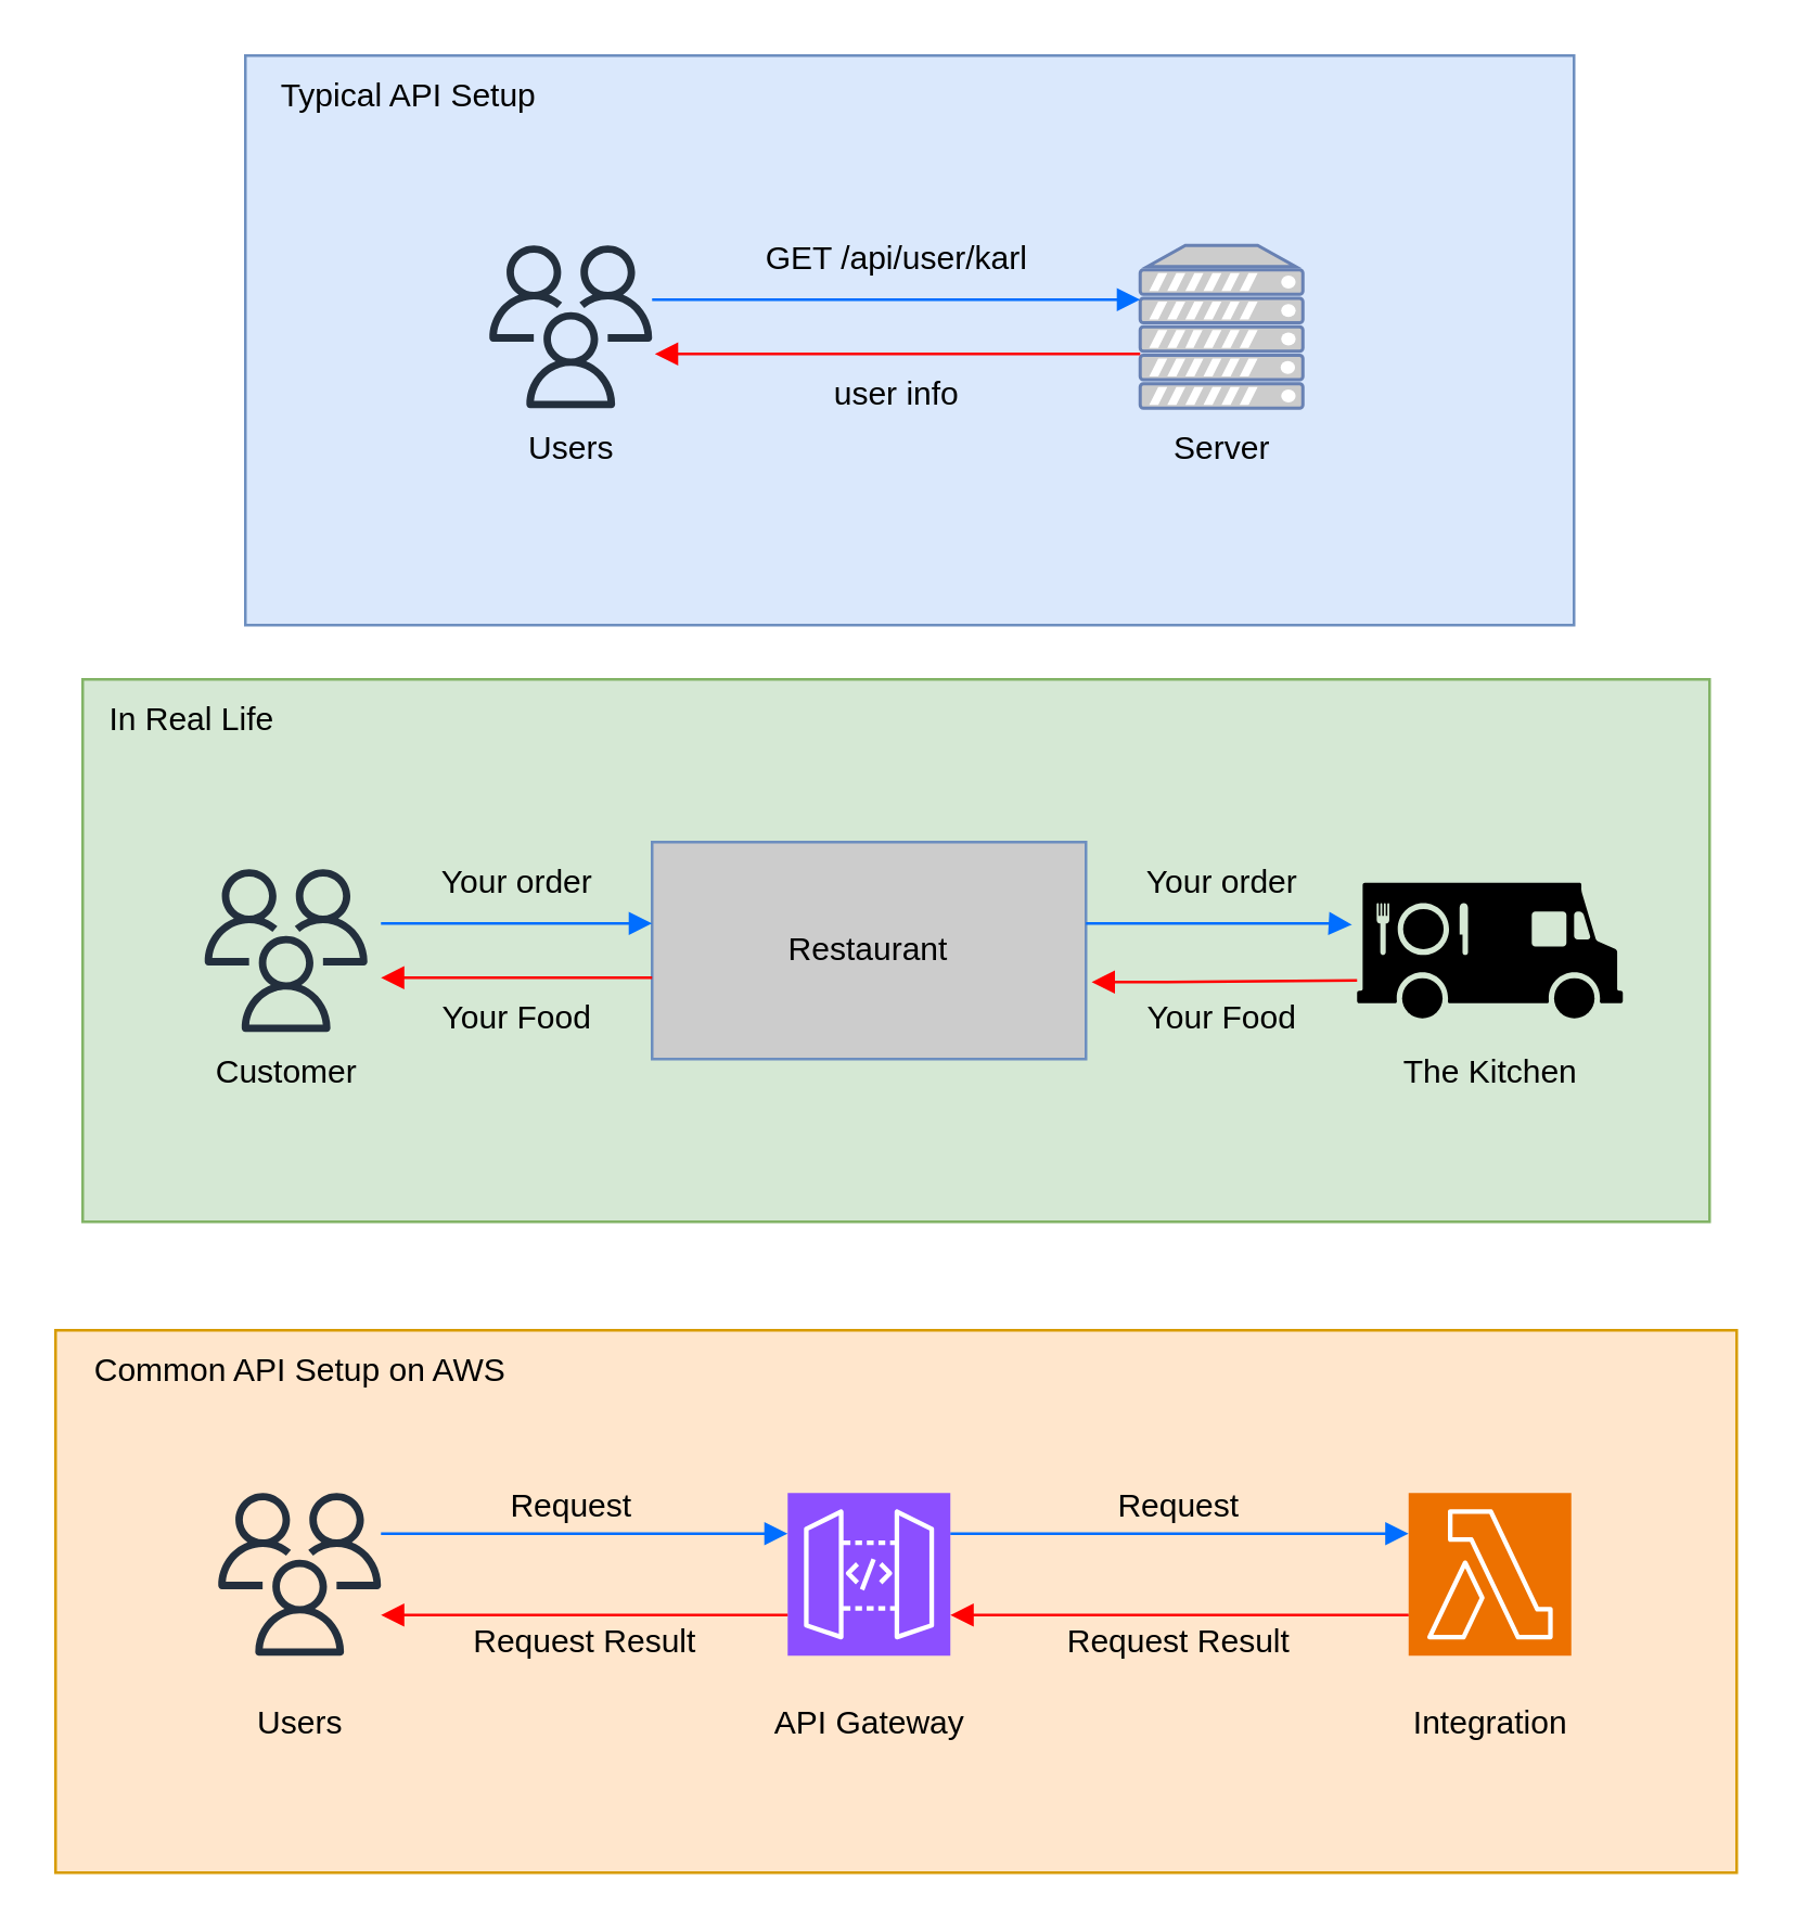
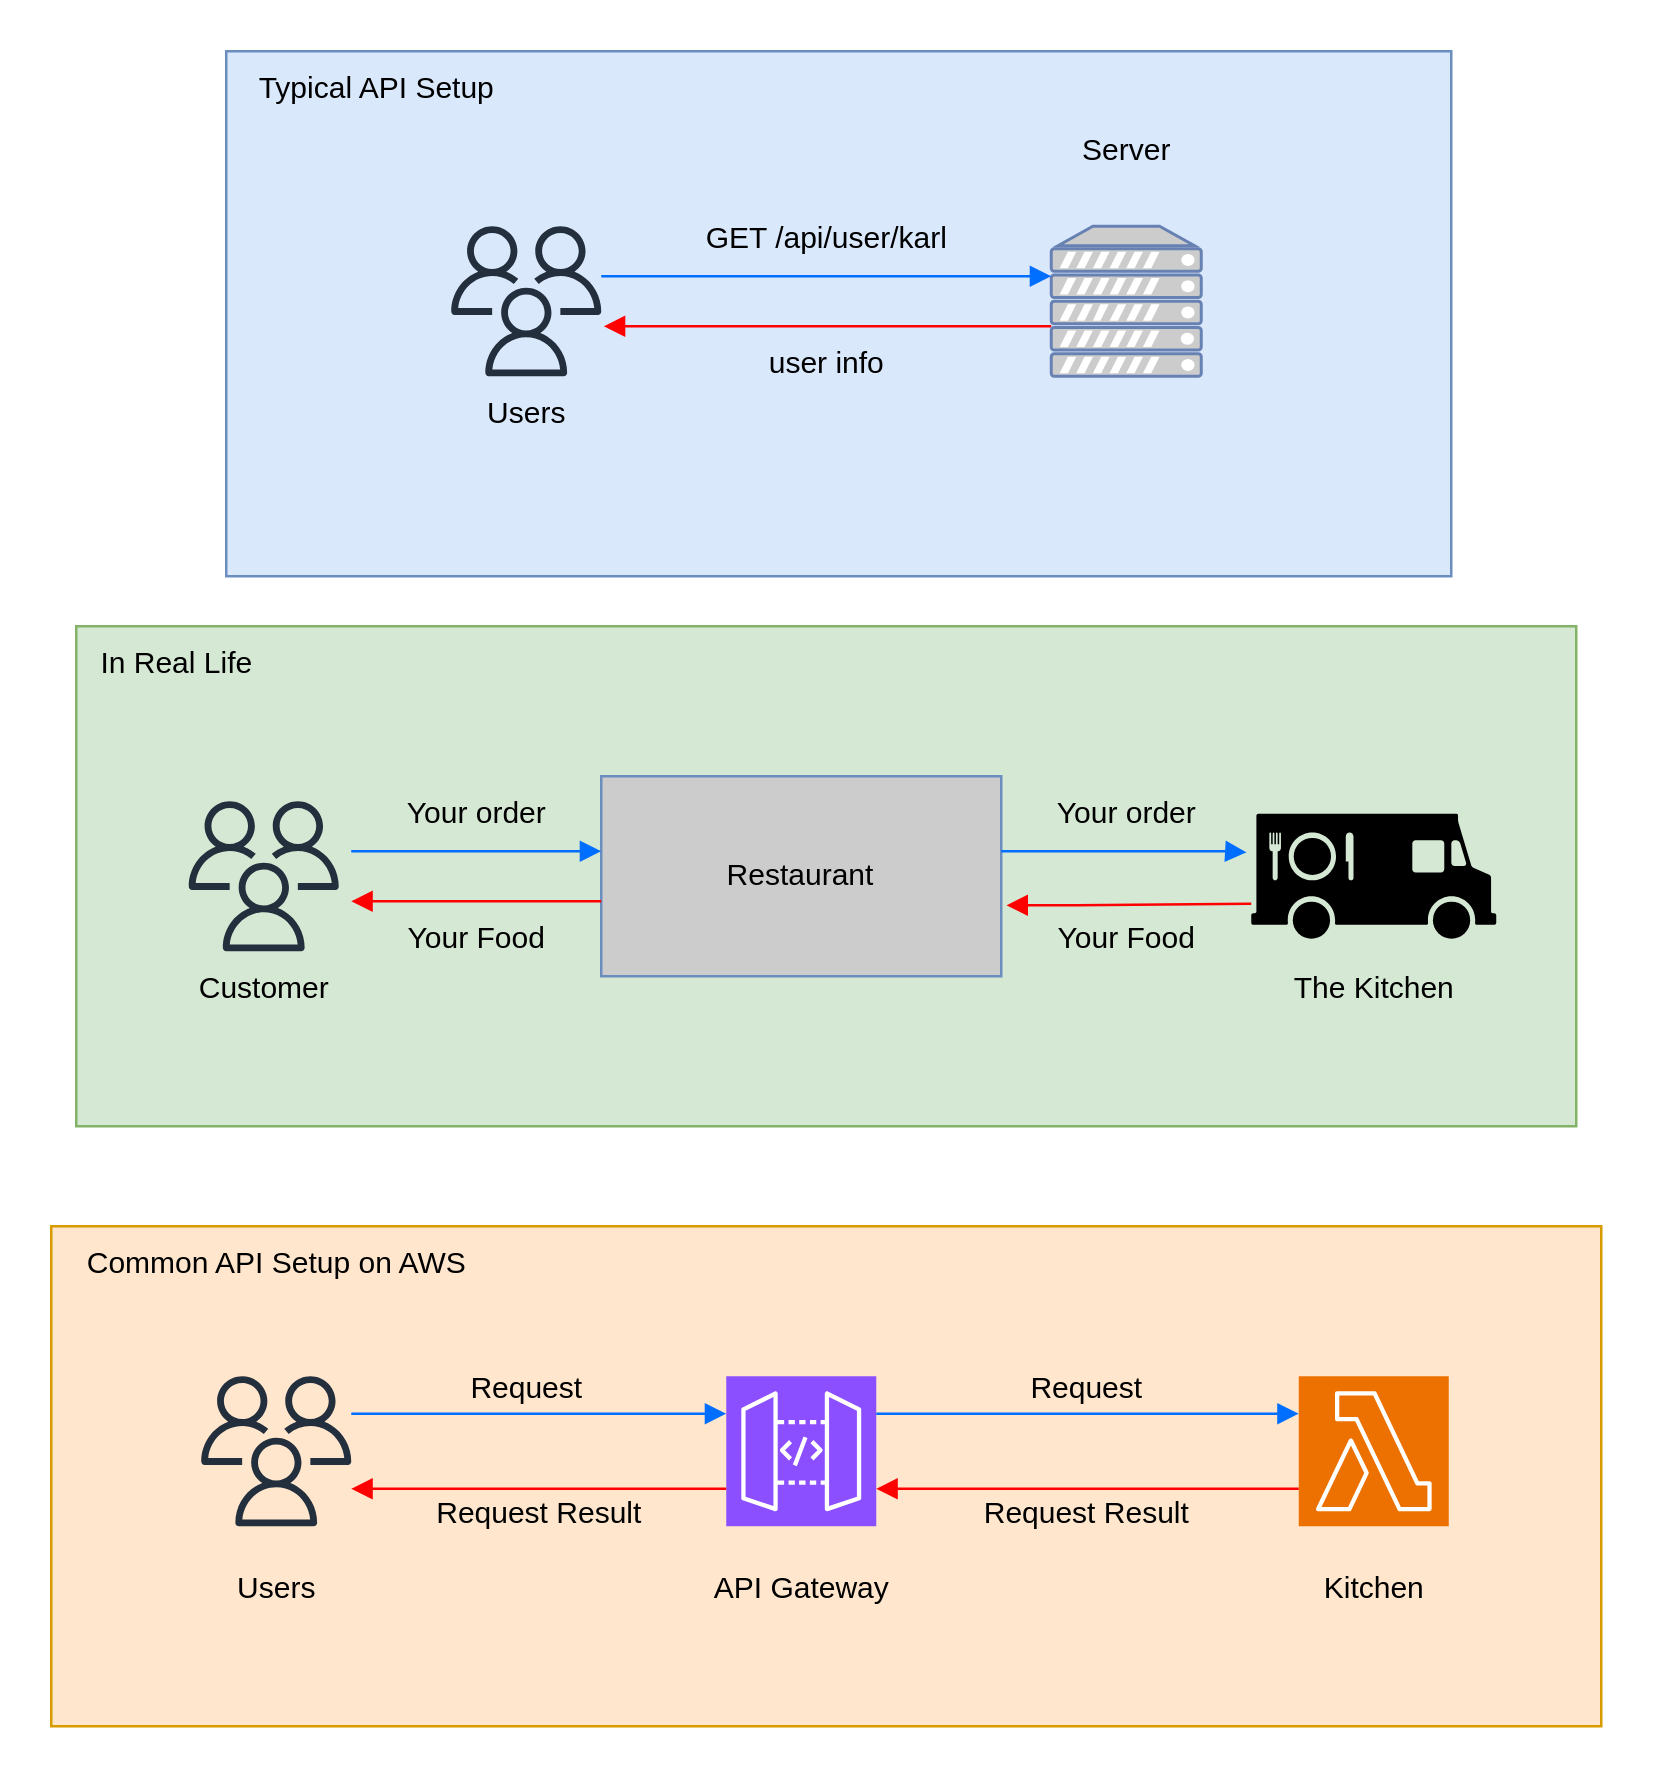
- <mxCell id="37" value="Server" style="text;html=1;align=center;verticalAlign=middle;resizable=0;points=[];autosize=1;strokeColor=none;fillColor=none;" vertex="1" parent="1"><mxGeometry x="420" y="150" width="60" height="30" as="geometry" /></mxCell>
+ <mxCell id="37" value="Server" style="text;html=1;align=center;verticalAlign=middle;resizable=0;points=[];autosize=1;strokeColor=none;fillColor=none;" vertex="1" parent="1"><mxGeometry x="420" y="45" width="60" height="30" as="geometry" /></mxCell>
- <mxCell id="20" value="Integration" style="text;html=1;align=center;verticalAlign=middle;resizable=0;points=[];autosize=1;strokeColor=none;fillColor=none;" vertex="1" parent="1"><mxGeometry x="509" y="620" width="80" height="30" as="geometry" /></mxCell>
+ <mxCell id="20" value="Kitchen" style="text;html=1;align=center;verticalAlign=middle;resizable=0;points=[];autosize=1;strokeColor=none;fillColor=none;" vertex="1" parent="1"><mxGeometry x="509" y="620" width="80" height="30" as="geometry" /></mxCell>
